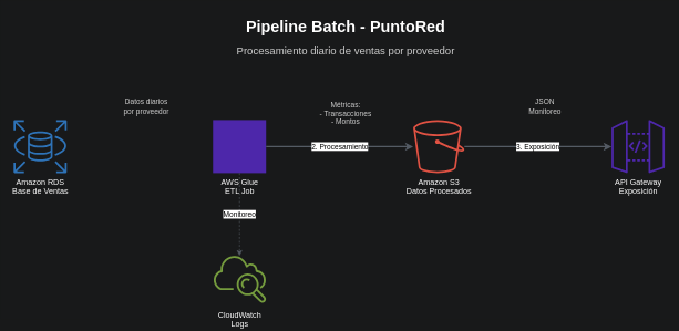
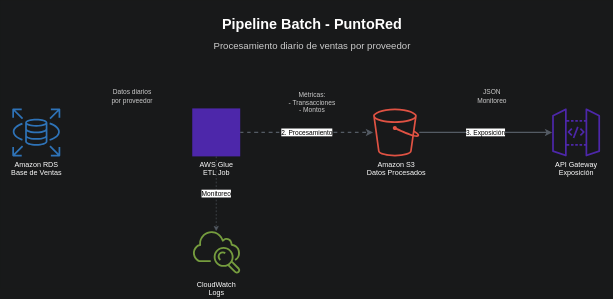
- <mxCell id="9" value="2. Procesamiento" style="endArrow=classic;html=1;strokeWidth=2;strokeColor=#545B64;curved=1;" edge="1" parent="1" source="5" target="6"><mxGeometry relative="1" as="geometry" /></mxCell>
+ <mxCell id="9" value="2. Procesamiento" style="endArrow=classic;html=1;strokeWidth=2;strokeColor=#545B64;curved=1;dashed=1;" edge="1" parent="1" source="5" target="6"><mxGeometry relative="1" as="geometry" /></mxCell>
